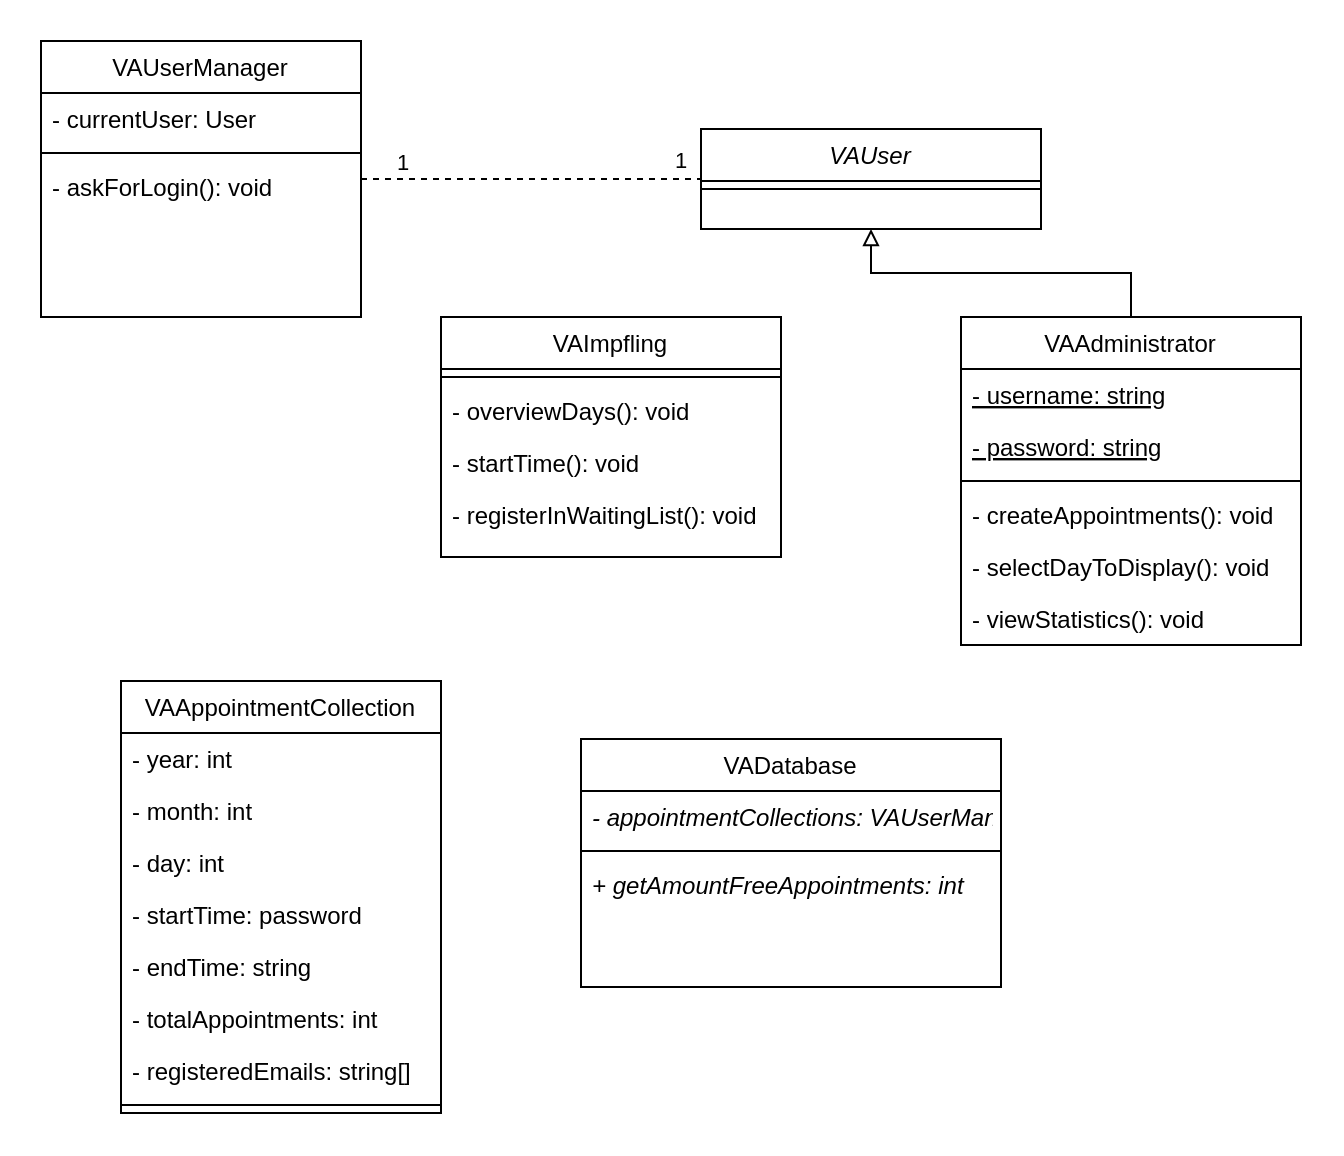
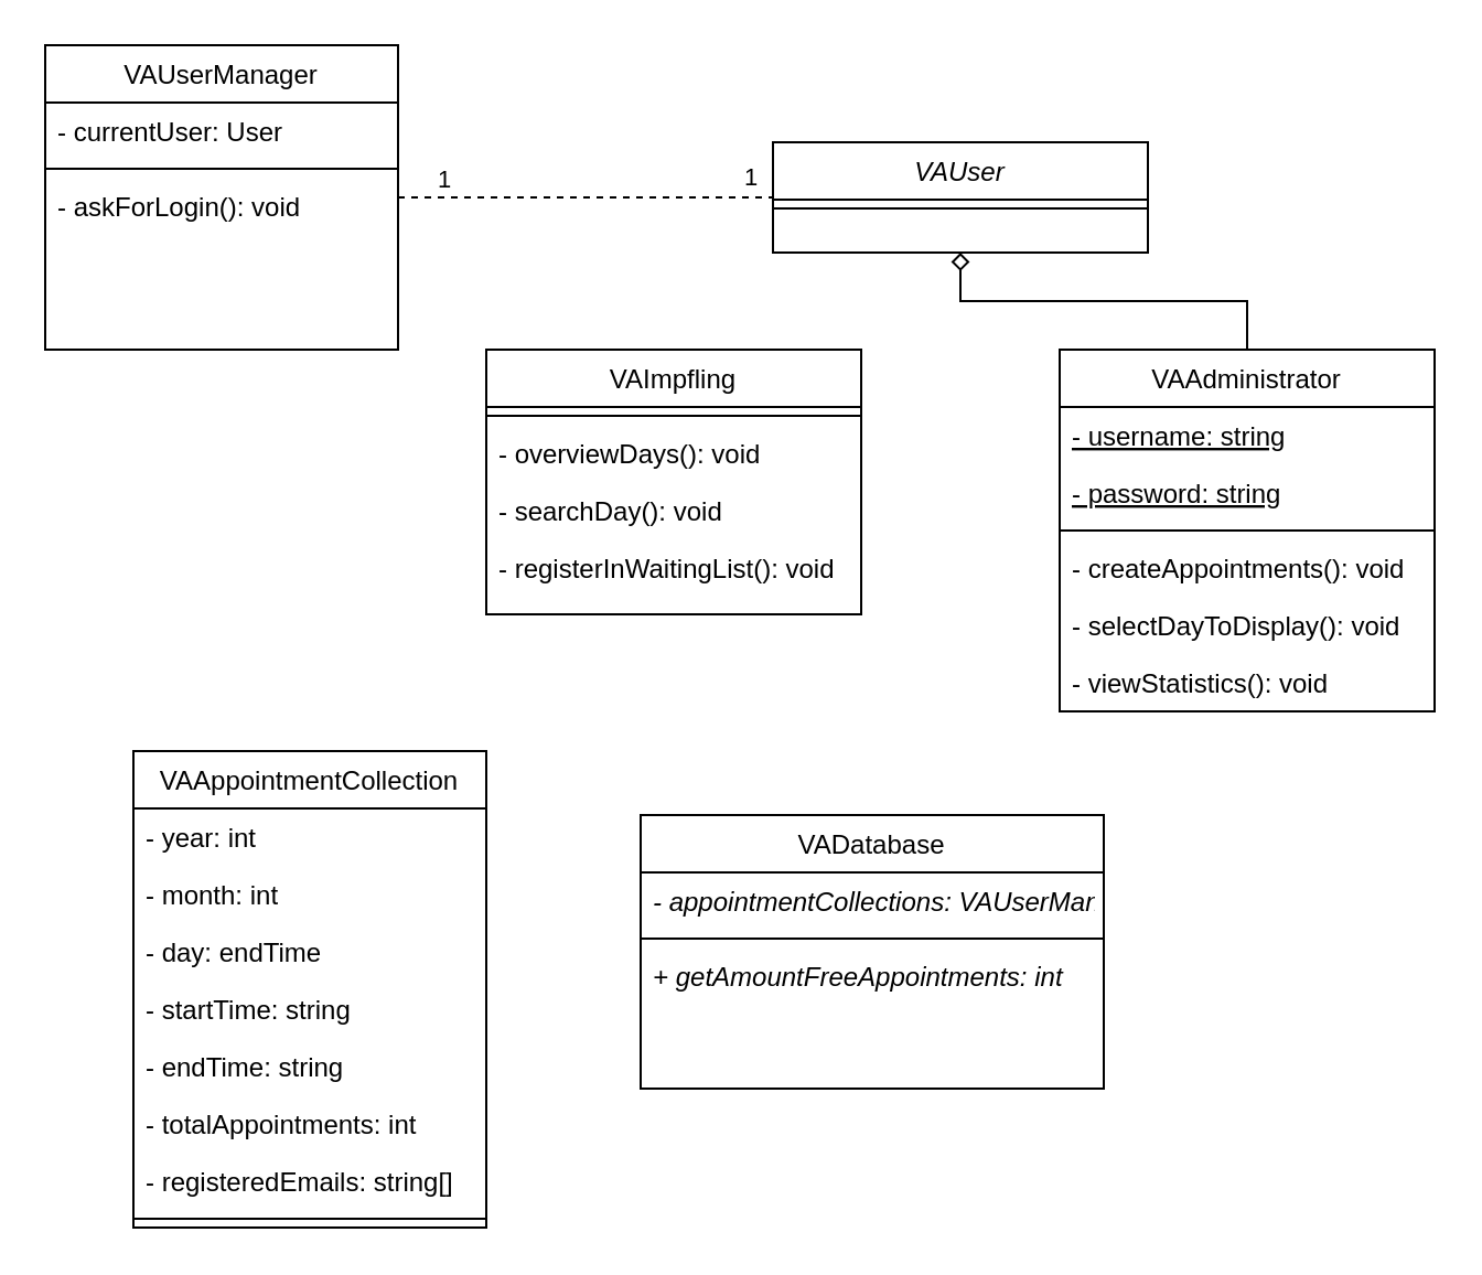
- <mxCell id="22" style="edgeStyle=orthogonalEdgeStyle;rounded=0;orthogonalLoop=1;jettySize=auto;html=1;entryX=0.5;entryY=1;entryDx=0;entryDy=0;endArrow=block;endFill=0;" edge="1" parent="1" source="23" target="30"><mxGeometry relative="1" as="geometry" /></mxCell>
+ <mxCell id="22" style="edgeStyle=orthogonalEdgeStyle;rounded=0;orthogonalLoop=1;jettySize=auto;html=1;entryX=0.5;entryY=1;entryDx=0;entryDy=0;endArrow=diamond;endFill=0;" edge="1" parent="1" source="23" target="30"><mxGeometry relative="1" as="geometry" /></mxCell>
- <mxCell id="5" value="- startTime(): void" style="text;align=left;verticalAlign=top;spacingLeft=4;spacingRight=4;overflow=hidden;rotatable=0;points=[[0,0.5],[1,0.5]];portConstraint=eastwest;" vertex="1" parent="2"><mxGeometry y="60" width="170" height="26" as="geometry" /></mxCell>
+ <mxCell id="5" value="- searchDay(): void" style="text;align=left;verticalAlign=top;spacingLeft=4;spacingRight=4;overflow=hidden;rotatable=0;points=[[0,0.5],[1,0.5]];portConstraint=eastwest;" vertex="1" parent="2"><mxGeometry y="60" width="170" height="26" as="geometry" /></mxCell>
- <mxCell id="16" value="- day: int" style="text;align=left;verticalAlign=top;spacingLeft=4;spacingRight=4;overflow=hidden;rotatable=0;points=[[0,0.5],[1,0.5]];portConstraint=eastwest;" vertex="1" parent="13"><mxGeometry y="78" width="160" height="26" as="geometry" /></mxCell>
+ <mxCell id="16" value="- day: endTime" style="text;align=left;verticalAlign=top;spacingLeft=4;spacingRight=4;overflow=hidden;rotatable=0;points=[[0,0.5],[1,0.5]];portConstraint=eastwest;" vertex="1" parent="13"><mxGeometry y="78" width="160" height="26" as="geometry" /></mxCell>
- <mxCell id="17" value="- startTime: password" style="text;align=left;verticalAlign=top;spacingLeft=4;spacingRight=4;overflow=hidden;rotatable=0;points=[[0,0.5],[1,0.5]];portConstraint=eastwest;" vertex="1" parent="13"><mxGeometry y="104" width="160" height="26" as="geometry" /></mxCell>
+ <mxCell id="17" value="- startTime: string" style="text;align=left;verticalAlign=top;spacingLeft=4;spacingRight=4;overflow=hidden;rotatable=0;points=[[0,0.5],[1,0.5]];portConstraint=eastwest;" vertex="1" parent="13"><mxGeometry y="104" width="160" height="26" as="geometry" /></mxCell>
